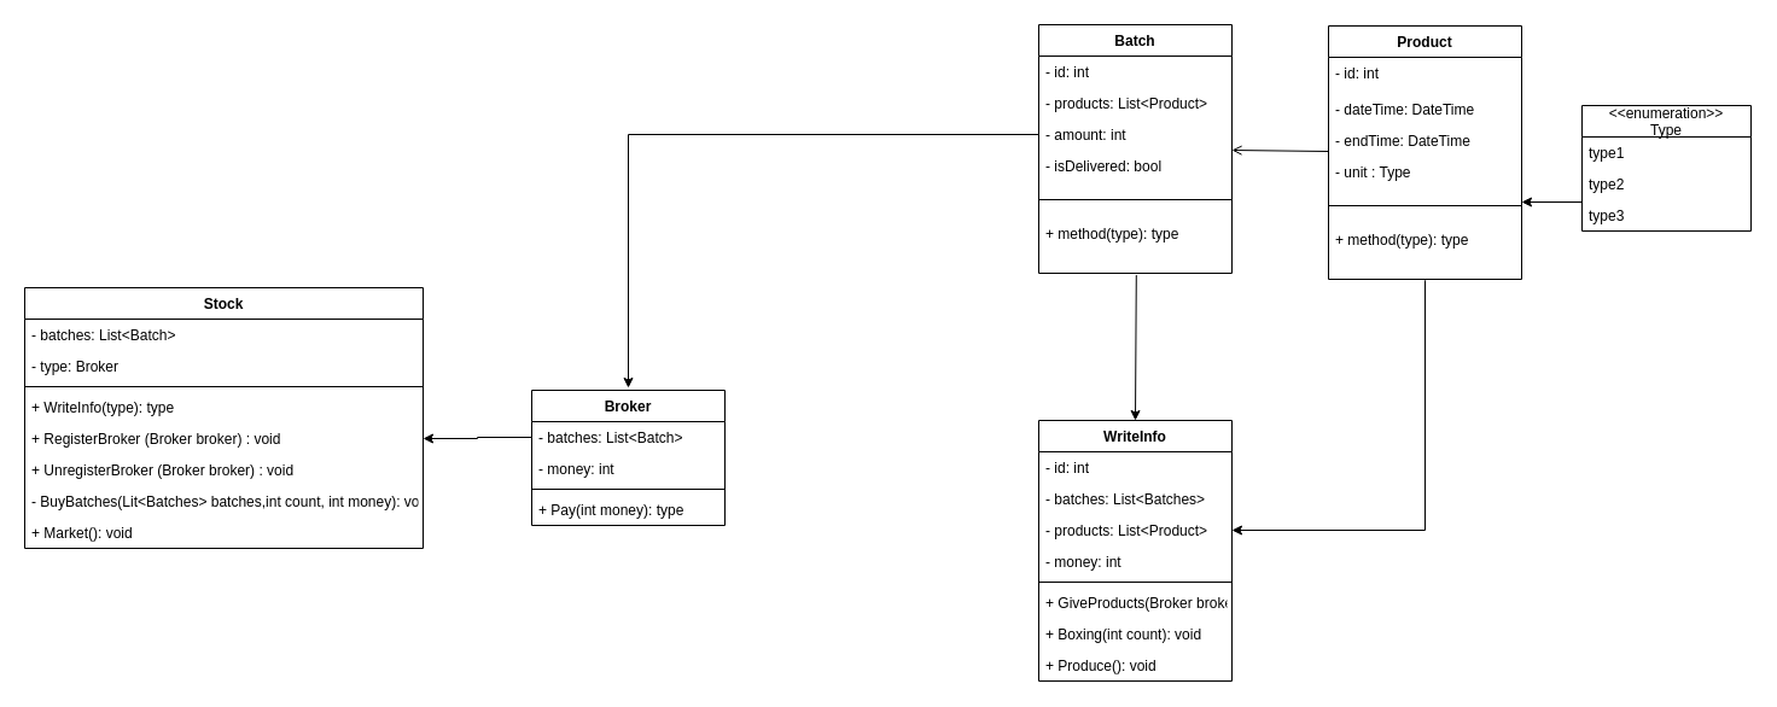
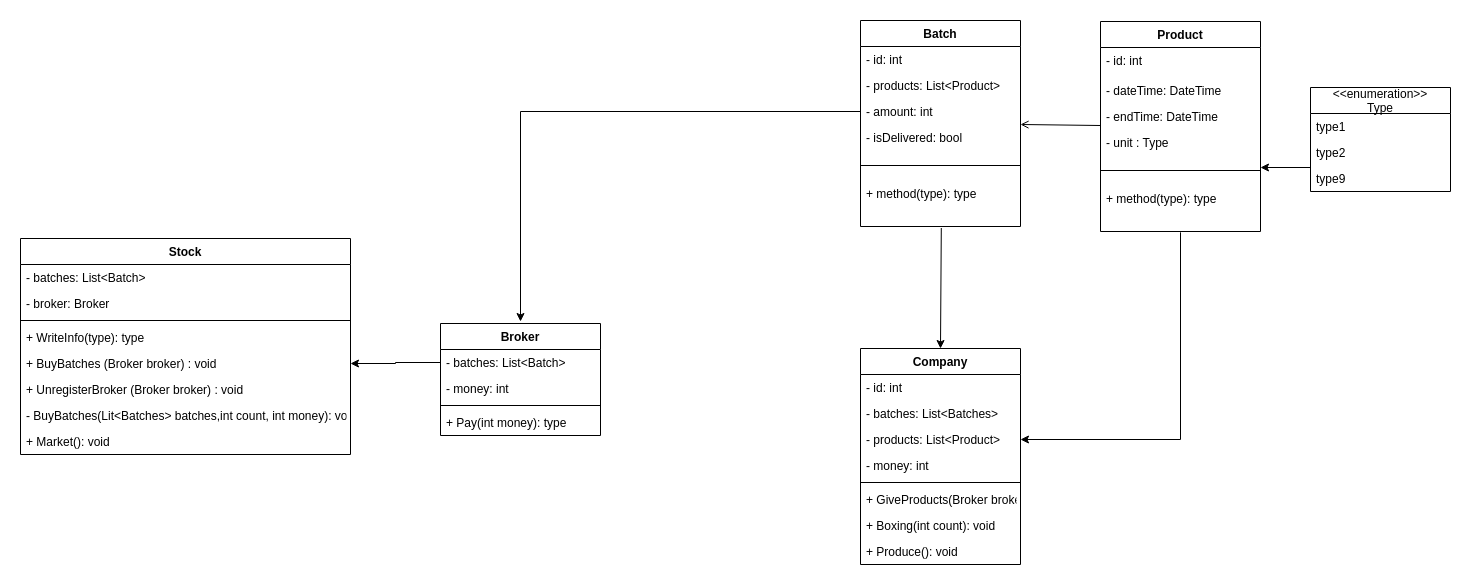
- <mxCell id="44" value="type3" style="text;strokeColor=none;fillColor=none;align=left;verticalAlign=top;spacingLeft=4;spacingRight=4;overflow=hidden;rotatable=0;points=[[0,0.5],[1,0.5]];portConstraint=eastwest;" parent="41" vertex="1"><mxGeometry y="78" width="140" height="26" as="geometry" /></mxCell>
+ <mxCell id="44" value="type9" style="text;strokeColor=none;fillColor=none;align=left;verticalAlign=top;spacingLeft=4;spacingRight=4;overflow=hidden;rotatable=0;points=[[0,0.5],[1,0.5]];portConstraint=eastwest;" parent="41" vertex="1"><mxGeometry y="78" width="140" height="26" as="geometry" /></mxCell>
- <mxCell id="34" value="- type: Broker" style="text;strokeColor=none;fillColor=none;align=left;verticalAlign=top;spacingLeft=4;spacingRight=4;overflow=hidden;rotatable=0;points=[[0,0.5],[1,0.5]];portConstraint=eastwest;" vertex="1" parent="32"><mxGeometry y="52" width="330" height="26" as="geometry" /></mxCell>
+ <mxCell id="34" value="- broker: Broker" style="text;strokeColor=none;fillColor=none;align=left;verticalAlign=top;spacingLeft=4;spacingRight=4;overflow=hidden;rotatable=0;points=[[0,0.5],[1,0.5]];portConstraint=eastwest;" vertex="1" parent="32"><mxGeometry y="52" width="330" height="26" as="geometry" /></mxCell>
- <mxCell id="18" value="WriteInfo" style="swimlane;fontStyle=1;align=center;verticalAlign=top;childLayout=stackLayout;horizontal=1;startSize=26;horizontalStack=0;resizeParent=1;resizeParentMax=0;resizeLast=0;collapsible=1;marginBottom=0;" parent="1" vertex="1"><mxGeometry x="860" y="348" width="160" height="216" as="geometry" /></mxCell>
+ <mxCell id="18" value="Company" style="swimlane;fontStyle=1;align=center;verticalAlign=top;childLayout=stackLayout;horizontal=1;startSize=26;horizontalStack=0;resizeParent=1;resizeParentMax=0;resizeLast=0;collapsible=1;marginBottom=0;" parent="1" vertex="1"><mxGeometry x="860" y="348" width="160" height="216" as="geometry" /></mxCell>
- <mxCell id="37" value="+ RegisterBroker (Broker broker) : void" style="text;strokeColor=none;fillColor=none;align=left;verticalAlign=top;spacingLeft=4;spacingRight=4;overflow=hidden;rotatable=0;points=[[0,0.5],[1,0.5]];portConstraint=eastwest;" vertex="1" parent="32"><mxGeometry y="112" width="330" height="26" as="geometry" /></mxCell>
+ <mxCell id="37" value="+ BuyBatches (Broker broker) : void" style="text;strokeColor=none;fillColor=none;align=left;verticalAlign=top;spacingLeft=4;spacingRight=4;overflow=hidden;rotatable=0;points=[[0,0.5],[1,0.5]];portConstraint=eastwest;" vertex="1" parent="32"><mxGeometry y="112" width="330" height="26" as="geometry" /></mxCell>
